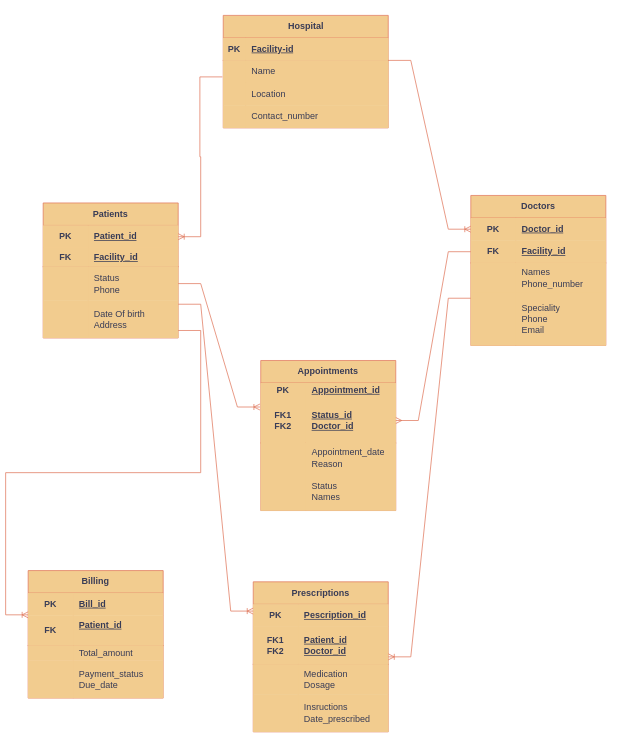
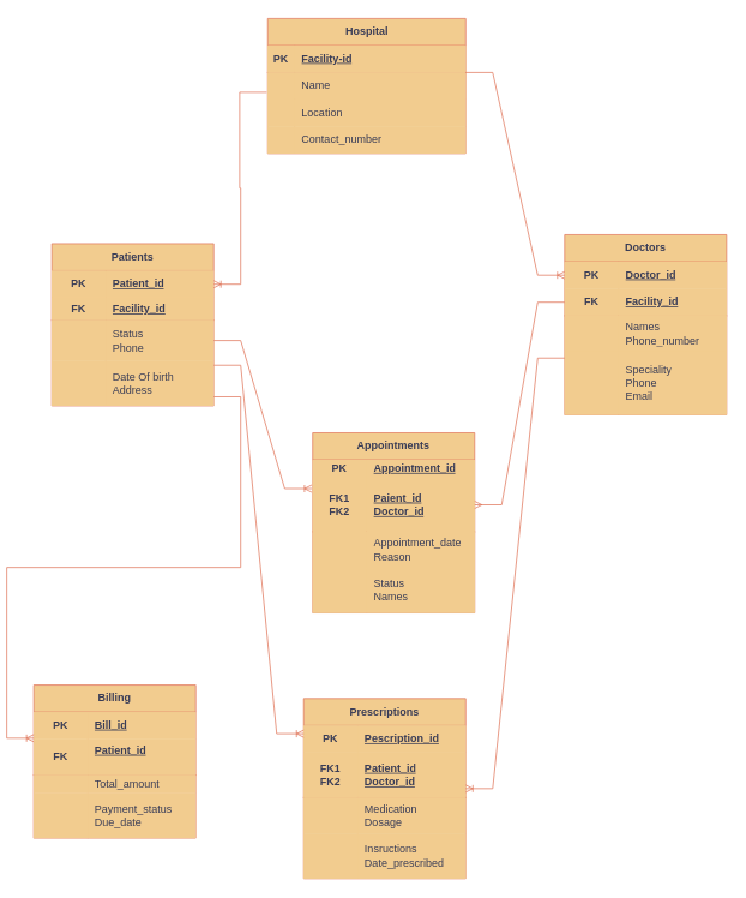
- <mxCell id="47" value="Status_id&lt;div&gt;Doctor_id&lt;/div&gt;" style="shape=partialRectangle;connectable=0;top=0;left=0;bottom=0;right=0;align=left;spacingLeft=6;fontStyle=5;overflow=hidden;html=1;whiteSpace=wrap;labelBackgroundColor=none;fillColor=#F2CC8F;strokeColor=#E07A5F;fontColor=#393C56;" parent="45" vertex="1"><mxGeometry x="60" width="120" height="60" as="geometry"><mxRectangle width="120" height="60" as="alternateBounds" /></mxGeometry></mxCell>
+ <mxCell id="47" value="Paient_id&lt;div&gt;Doctor_id&lt;/div&gt;" style="shape=partialRectangle;connectable=0;top=0;left=0;bottom=0;right=0;align=left;spacingLeft=6;fontStyle=5;overflow=hidden;html=1;whiteSpace=wrap;labelBackgroundColor=none;fillColor=#F2CC8F;strokeColor=#E07A5F;fontColor=#393C56;" parent="45" vertex="1"><mxGeometry x="60" width="120" height="60" as="geometry"><mxRectangle width="120" height="60" as="alternateBounds" /></mxGeometry></mxCell>
